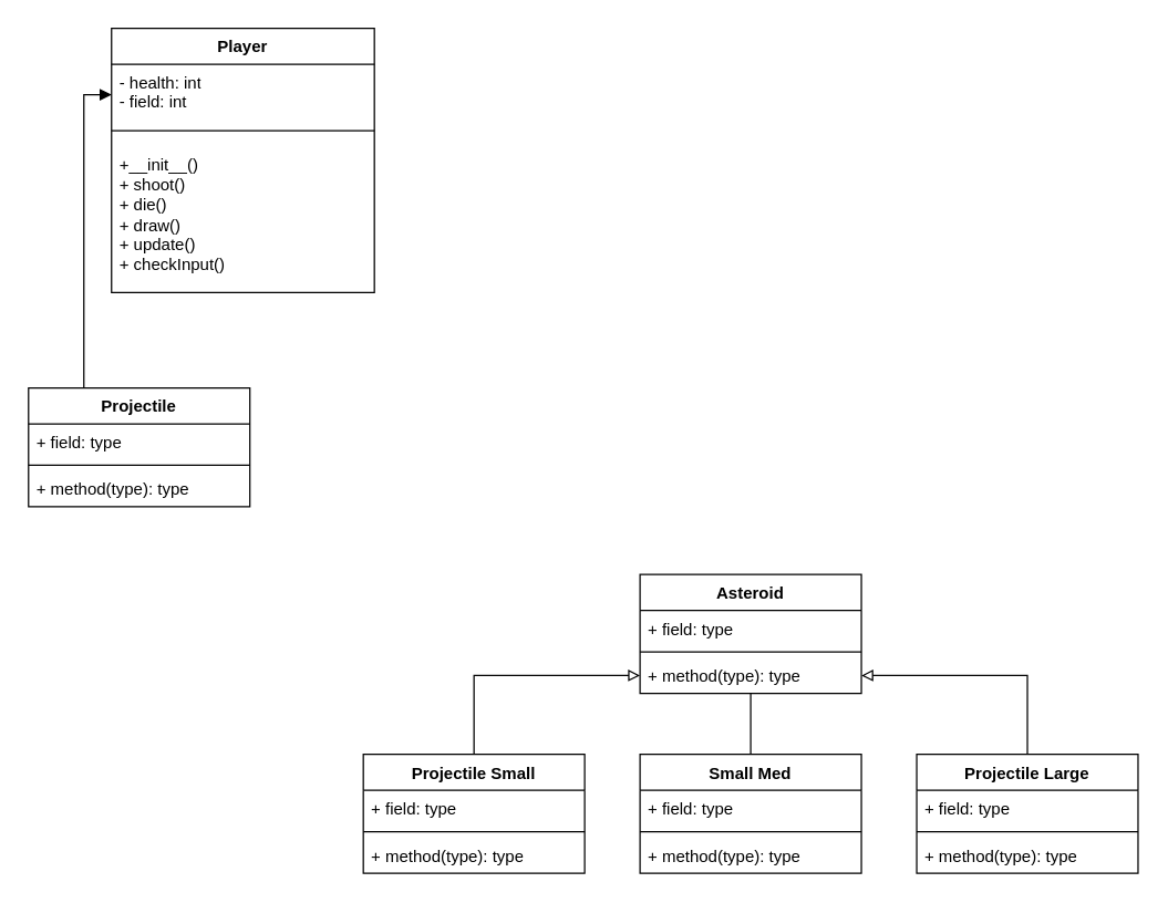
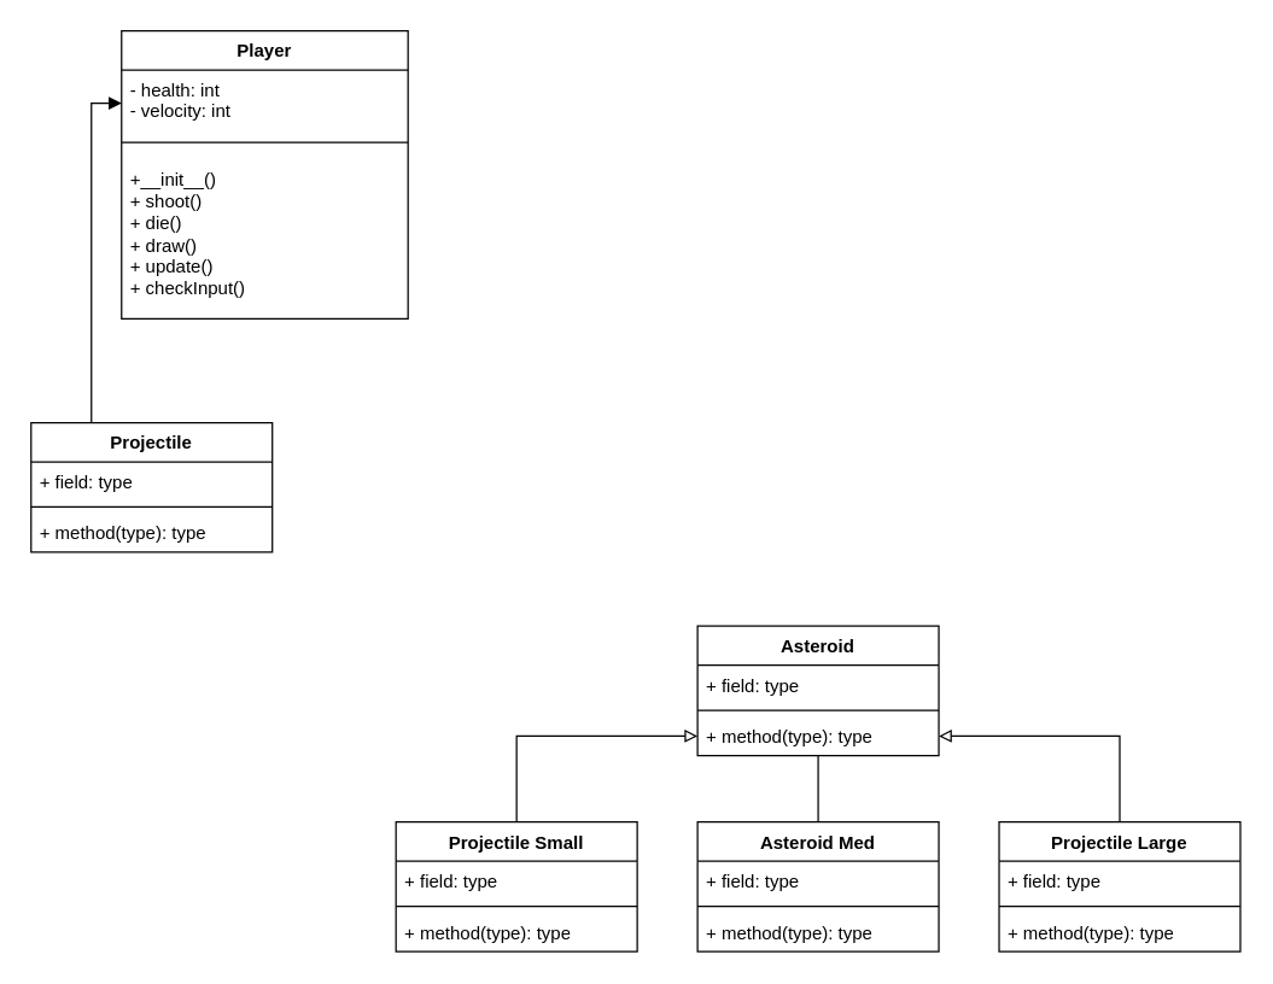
- <mxCell id="7" value="&lt;div&gt;- health: int&lt;/div&gt;&lt;div&gt;- field: int&lt;/div&gt;" style="text;strokeColor=none;fillColor=none;align=left;verticalAlign=top;spacingLeft=4;spacingRight=4;overflow=hidden;rotatable=0;points=[[0,0.5],[1,0.5]];portConstraint=eastwest;whiteSpace=wrap;html=1;" parent="6" vertex="1"><mxGeometry y="26" width="190" height="44" as="geometry" /></mxCell>
+ <mxCell id="7" value="&lt;div&gt;- health: int&lt;/div&gt;&lt;div&gt;- velocity: int&lt;/div&gt;" style="text;strokeColor=none;fillColor=none;align=left;verticalAlign=top;spacingLeft=4;spacingRight=4;overflow=hidden;rotatable=0;points=[[0,0.5],[1,0.5]];portConstraint=eastwest;whiteSpace=wrap;html=1;" parent="6" vertex="1"><mxGeometry y="26" width="190" height="44" as="geometry" /></mxCell>
- <mxCell id="19" value="Small Med" style="swimlane;fontStyle=1;align=center;verticalAlign=top;childLayout=stackLayout;horizontal=1;startSize=26;horizontalStack=0;resizeParent=1;resizeParentMax=0;resizeLast=0;collapsible=1;marginBottom=0;whiteSpace=wrap;html=1;" parent="1" vertex="1"><mxGeometry x="462" y="545" width="160" height="86" as="geometry" /></mxCell>
+ <mxCell id="19" value="Asteroid Med" style="swimlane;fontStyle=1;align=center;verticalAlign=top;childLayout=stackLayout;horizontal=1;startSize=26;horizontalStack=0;resizeParent=1;resizeParentMax=0;resizeLast=0;collapsible=1;marginBottom=0;whiteSpace=wrap;html=1;" parent="1" vertex="1"><mxGeometry x="462" y="545" width="160" height="86" as="geometry" /></mxCell>
